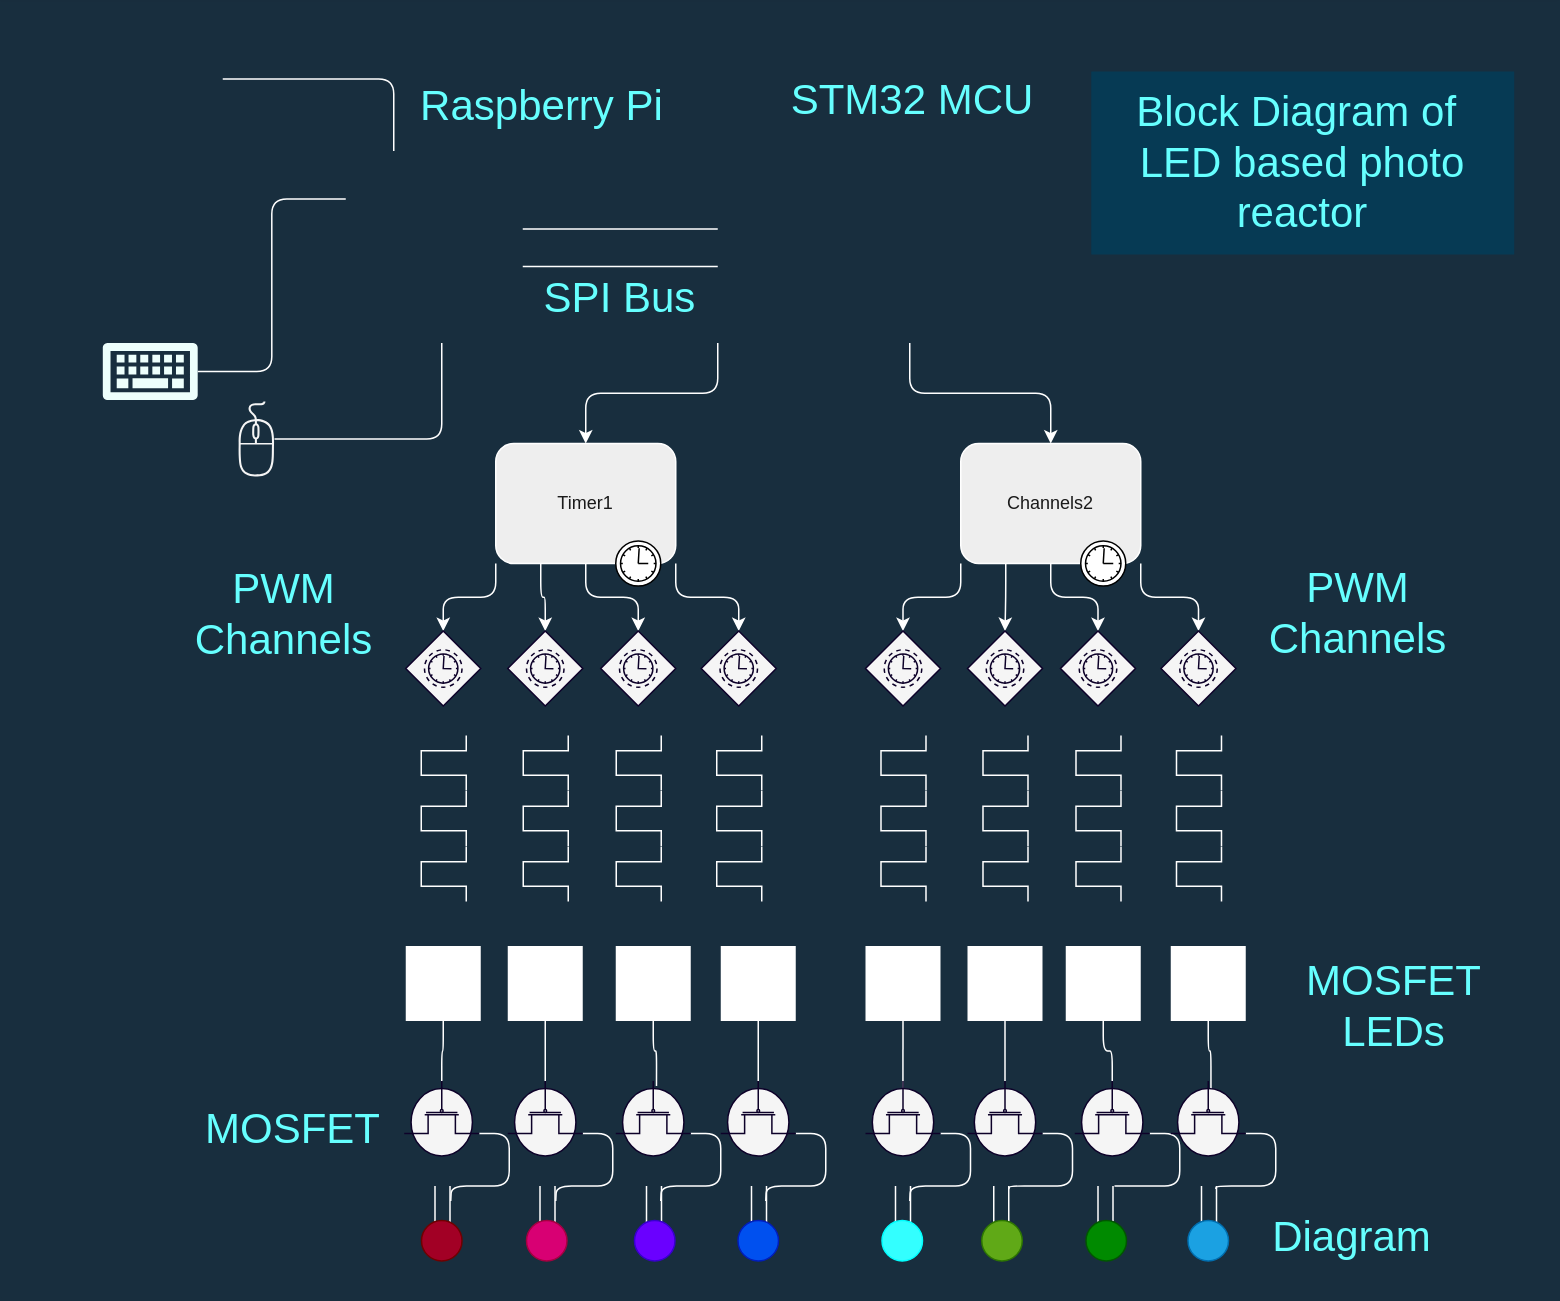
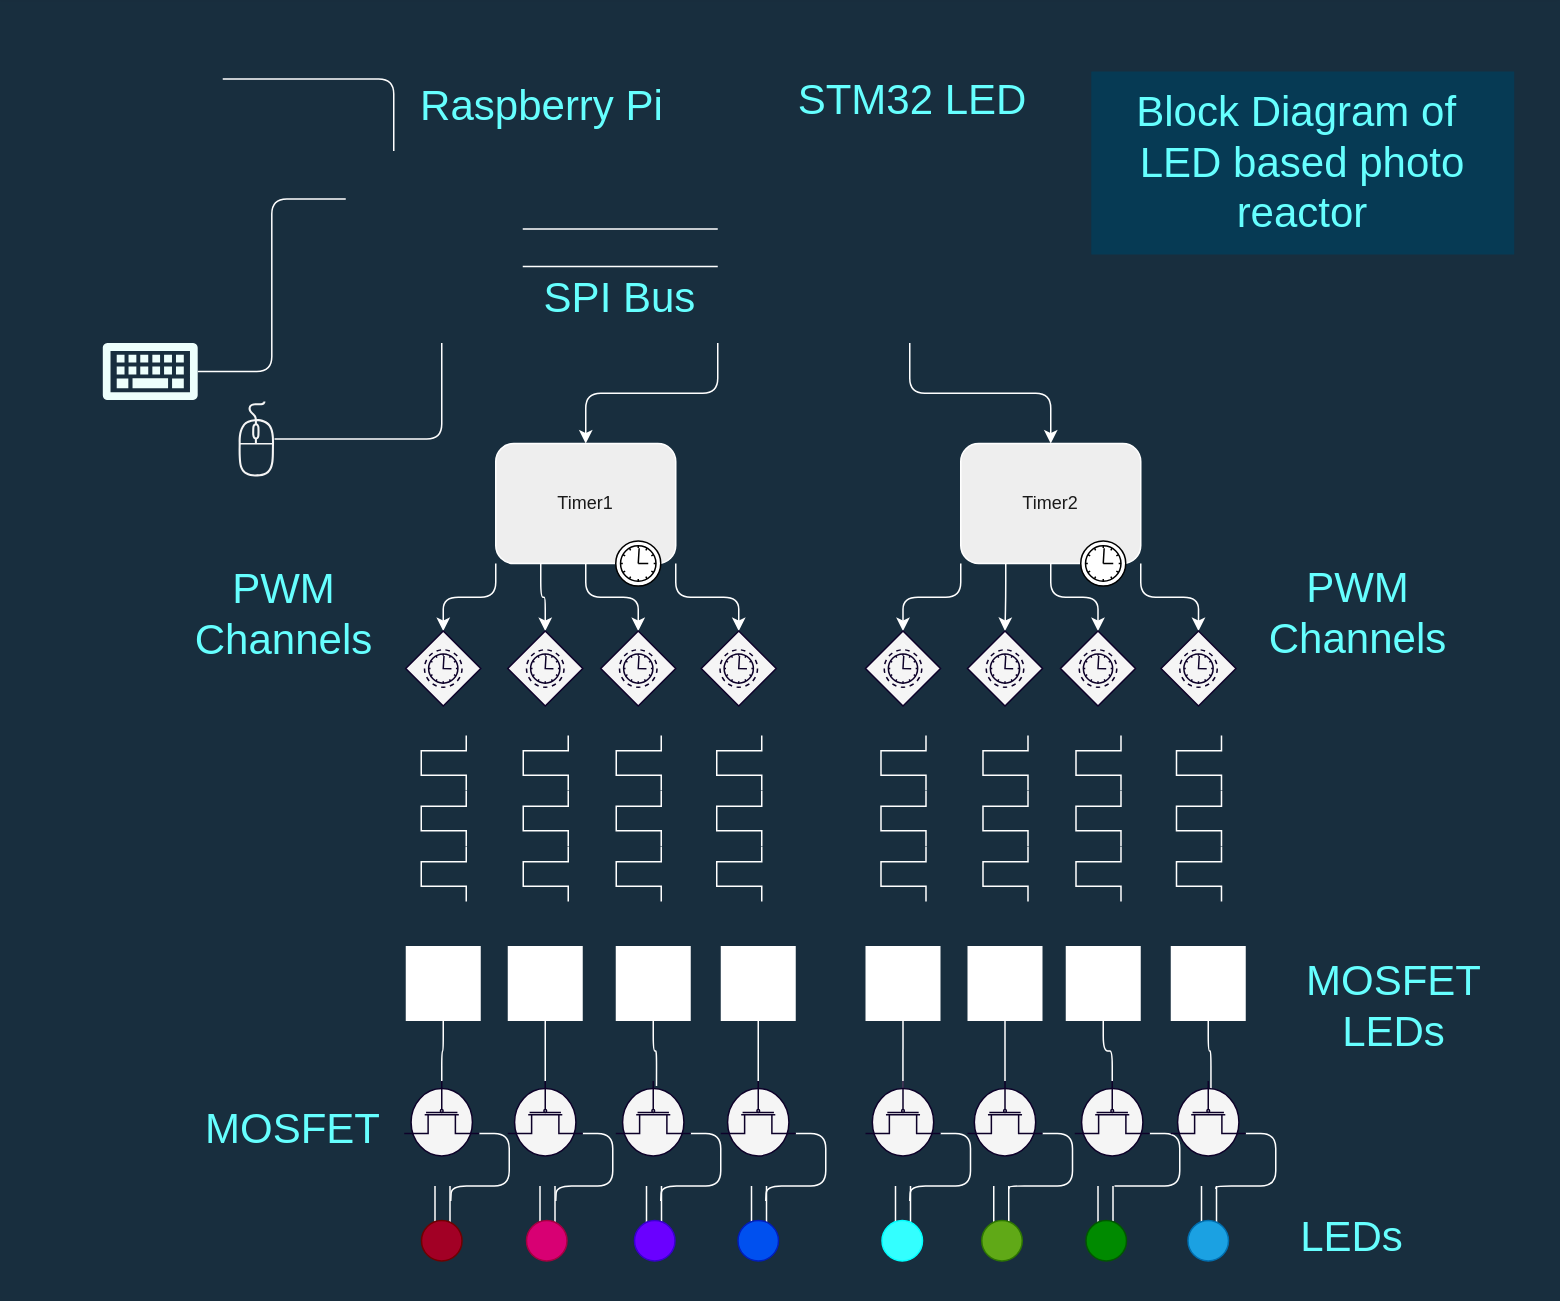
- <mxCell id="140" value="&lt;font color=&quot;#66ffff&quot;&gt;&lt;span style=&quot;font-size: 28px&quot;&gt;STM32 MCU&lt;br&gt;&lt;/span&gt;&lt;/font&gt;" style="text;html=1;strokeColor=none;fillColor=none;align=center;verticalAlign=middle;whiteSpace=wrap;rounded=0;sketch=0;fontColor=#1A1A1A;" vertex="1" parent="1"><mxGeometry x="518.5" y="45" width="178" height="42" as="geometry" /></mxCell>
+ <mxCell id="140" value="&lt;font color=&quot;#66ffff&quot;&gt;&lt;span style=&quot;font-size: 28px&quot;&gt;STM32 LED&lt;br&gt;&lt;/span&gt;&lt;/font&gt;" style="text;html=1;strokeColor=none;fillColor=none;align=center;verticalAlign=middle;whiteSpace=wrap;rounded=0;sketch=0;fontColor=#1A1A1A;" vertex="1" parent="1"><mxGeometry x="518.5" y="45" width="178" height="42" as="geometry" /></mxCell>
- <mxCell id="15" value="Channels2" style="html=1;whiteSpace=wrap;rounded=1;dropTarget=0;sketch=0;strokeColor=#FFFFFF;fillColor=#EEEEEE;fontColor=#1A1A1A;" vertex="1" parent="1"><mxGeometry x="640" y="295" width="120" height="80" as="geometry" /></mxCell>
+ <mxCell id="15" value="Timer2" style="html=1;whiteSpace=wrap;rounded=1;dropTarget=0;sketch=0;strokeColor=#FFFFFF;fillColor=#EEEEEE;fontColor=#1A1A1A;" vertex="1" parent="1"><mxGeometry x="640" y="295" width="120" height="80" as="geometry" /></mxCell>
- <mxCell id="146" value="&lt;font color=&quot;#66ffff&quot;&gt;&lt;span style=&quot;font-size: 28px&quot;&gt;Diagram&lt;br&gt;&lt;/span&gt;&lt;/font&gt;" style="text;html=1;strokeColor=none;fillColor=none;align=center;verticalAlign=middle;whiteSpace=wrap;rounded=0;sketch=0;fontColor=#1A1A1A;" vertex="1" parent="1"><mxGeometry x="812" y="803" width="178" height="42" as="geometry" /></mxCell>
+ <mxCell id="146" value="&lt;font color=&quot;#66ffff&quot;&gt;&lt;span style=&quot;font-size: 28px&quot;&gt;LEDs&lt;br&gt;&lt;/span&gt;&lt;/font&gt;" style="text;html=1;strokeColor=none;fillColor=none;align=center;verticalAlign=middle;whiteSpace=wrap;rounded=0;sketch=0;fontColor=#1A1A1A;" vertex="1" parent="1"><mxGeometry x="812" y="803" width="178" height="42" as="geometry" /></mxCell>
